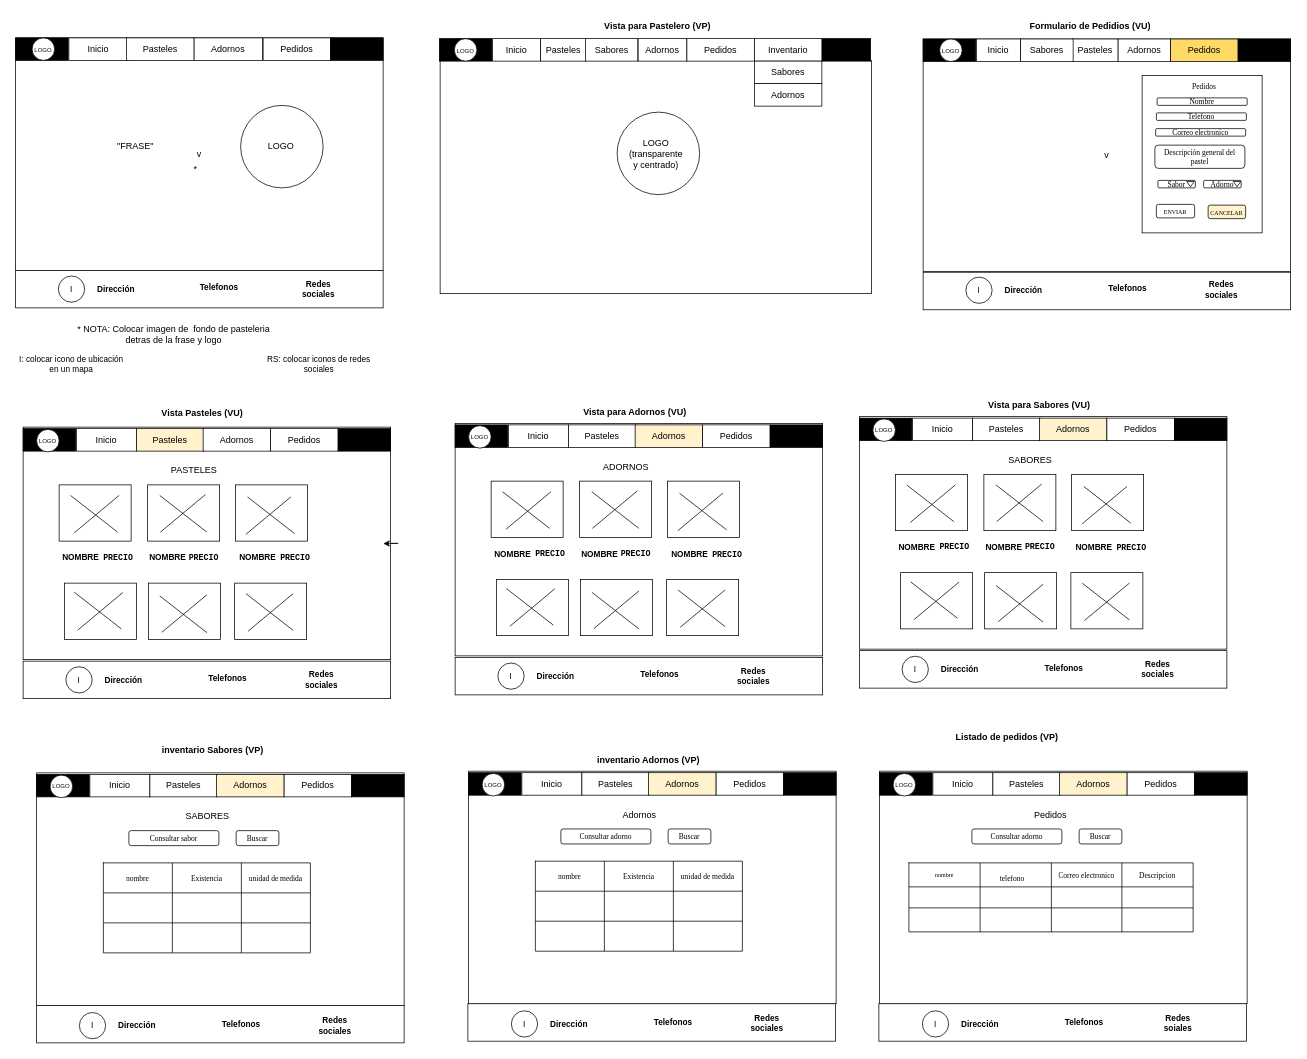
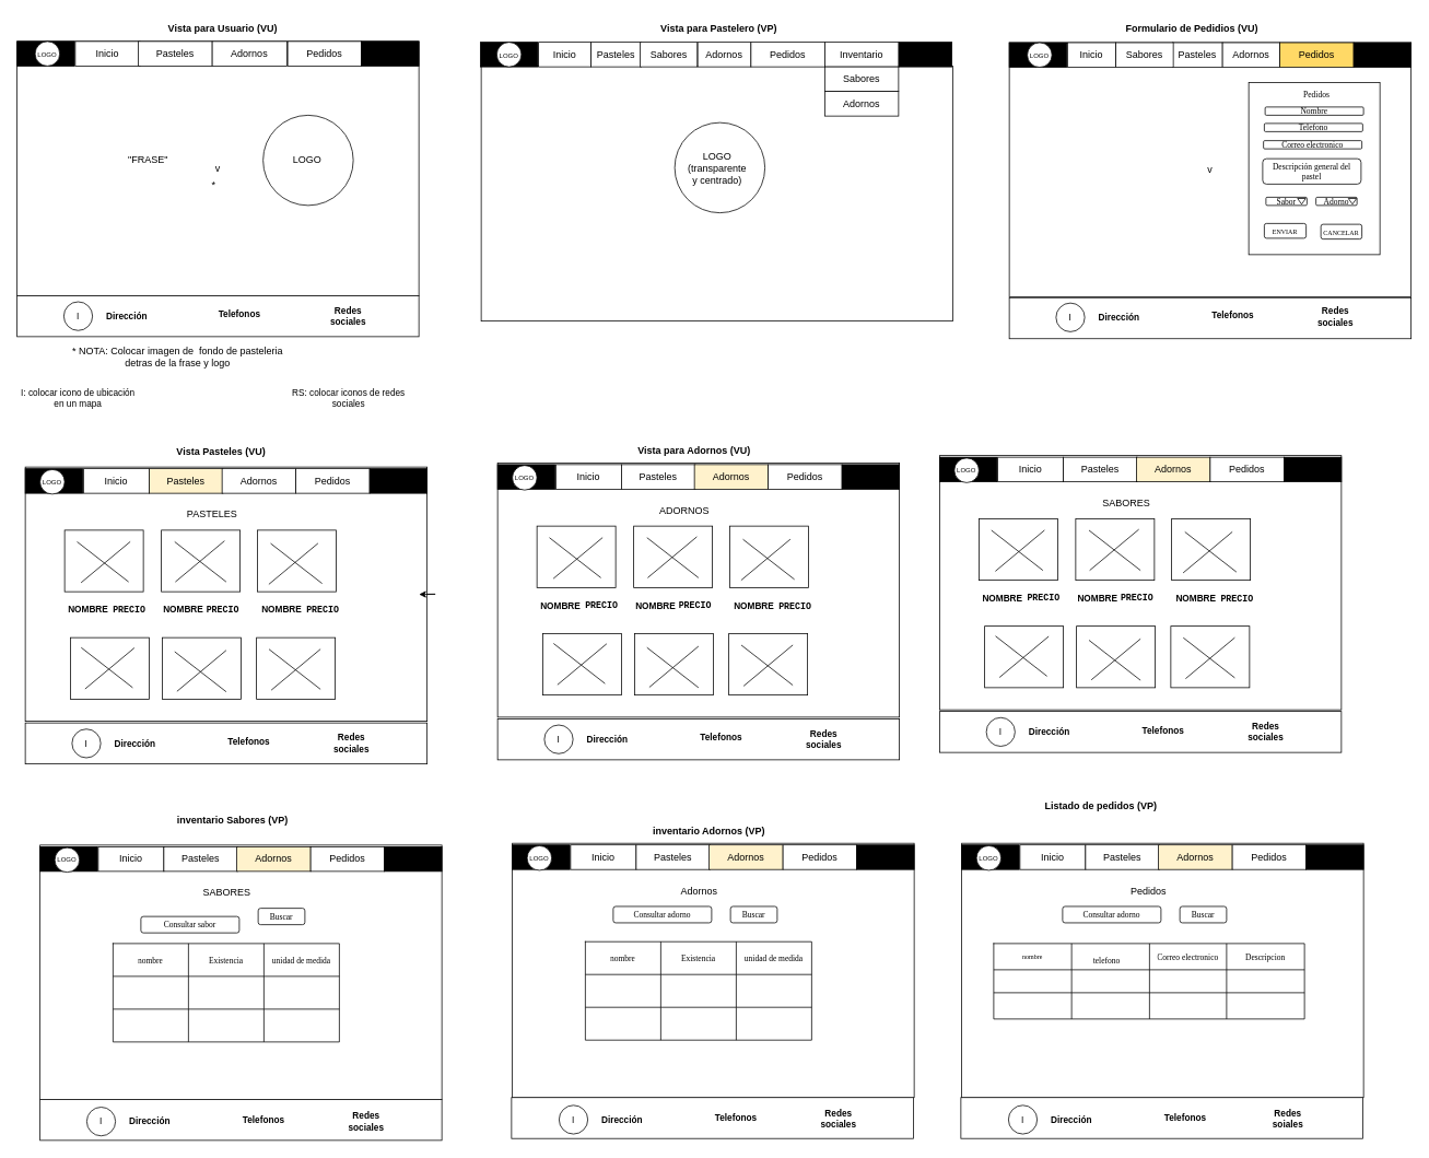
+ <mxCell id="17" value="&lt;b&gt;Vista para Usuario (VU)&lt;/b&gt;" style="text;html=1;strokeColor=none;fillColor=none;align=center;verticalAlign=middle;whiteSpace=wrap;rounded=0;" parent="1" vertex="1"><mxGeometry x="171" width="200" height="30" as="geometry" y="20" /></mxCell>
- <mxCell id="143" value="&lt;font style=&quot;font-size: 8px&quot;&gt;CANCELAR&lt;/font&gt;" style="rounded=1;whiteSpace=wrap;html=1;fontFamily=Comic Sans MS;fontSize=10;fillColor=#fff2cc;align=center;" parent="1" vertex="1"><mxGeometry x="1610" y="273" width="50" height="18" as="geometry" /></mxCell>
+ <mxCell id="143" value="&lt;font style=&quot;font-size: 8px&quot;&gt;CANCELAR&lt;/font&gt;" style="rounded=1;whiteSpace=wrap;html=1;fontFamily=Comic Sans MS;fontSize=10;fillColor=#FFFFFF;align=center;" parent="1" vertex="1"><mxGeometry x="1610" y="273" width="50" height="18" as="geometry" /></mxCell>
- <mxCell id="13" value="* NOTA: Colocar imagen de&amp;nbsp; fondo de pasteleria detras de la frase y logo" style="text;html=1;strokeColor=none;fillColor=none;align=center;verticalAlign=middle;whiteSpace=wrap;rounded=0;" parent="1" vertex="1"><mxGeometry x="91" y="430" width="280" height="30" as="geometry" /></mxCell>
+ <mxCell id="13" value="* NOTA: Colocar imagen de&amp;nbsp; fondo de pasteleria detras de la frase y logo" style="text;html=1;strokeColor=none;fillColor=none;align=center;verticalAlign=middle;whiteSpace=wrap;rounded=0;" parent="1" vertex="1"><mxGeometry x="76" y="420" width="280" height="30" as="geometry" /></mxCell>
- <mxCell id="184" value="&lt;b&gt;Vista para Sabores (VU)&lt;/b&gt;" style="text;html=1;strokeColor=none;fillColor=none;align=center;verticalAlign=middle;whiteSpace=wrap;rounded=0;" parent="1" vertex="1"><mxGeometry x="1285" y="525" width="200" height="30" as="geometry" /></mxCell>
- <mxCell id="217" value="Consultar sabor" style="rounded=1;whiteSpace=wrap;html=1;fontFamily=Comic Sans MS;fontSize=10;fillColor=#FFFFFF;" parent="1" vertex="1"><mxGeometry x="171" y="1107" width="120" height="20" as="geometry" /></mxCell>
+ <mxCell id="217" value="Consultar sabor" style="rounded=1;whiteSpace=wrap;html=1;fontFamily=Comic Sans MS;fontSize=10;fillColor=#FFFFFF;" parent="1" vertex="1"><mxGeometry x="171" y="1117" width="120" height="20" as="geometry" /></mxCell>
